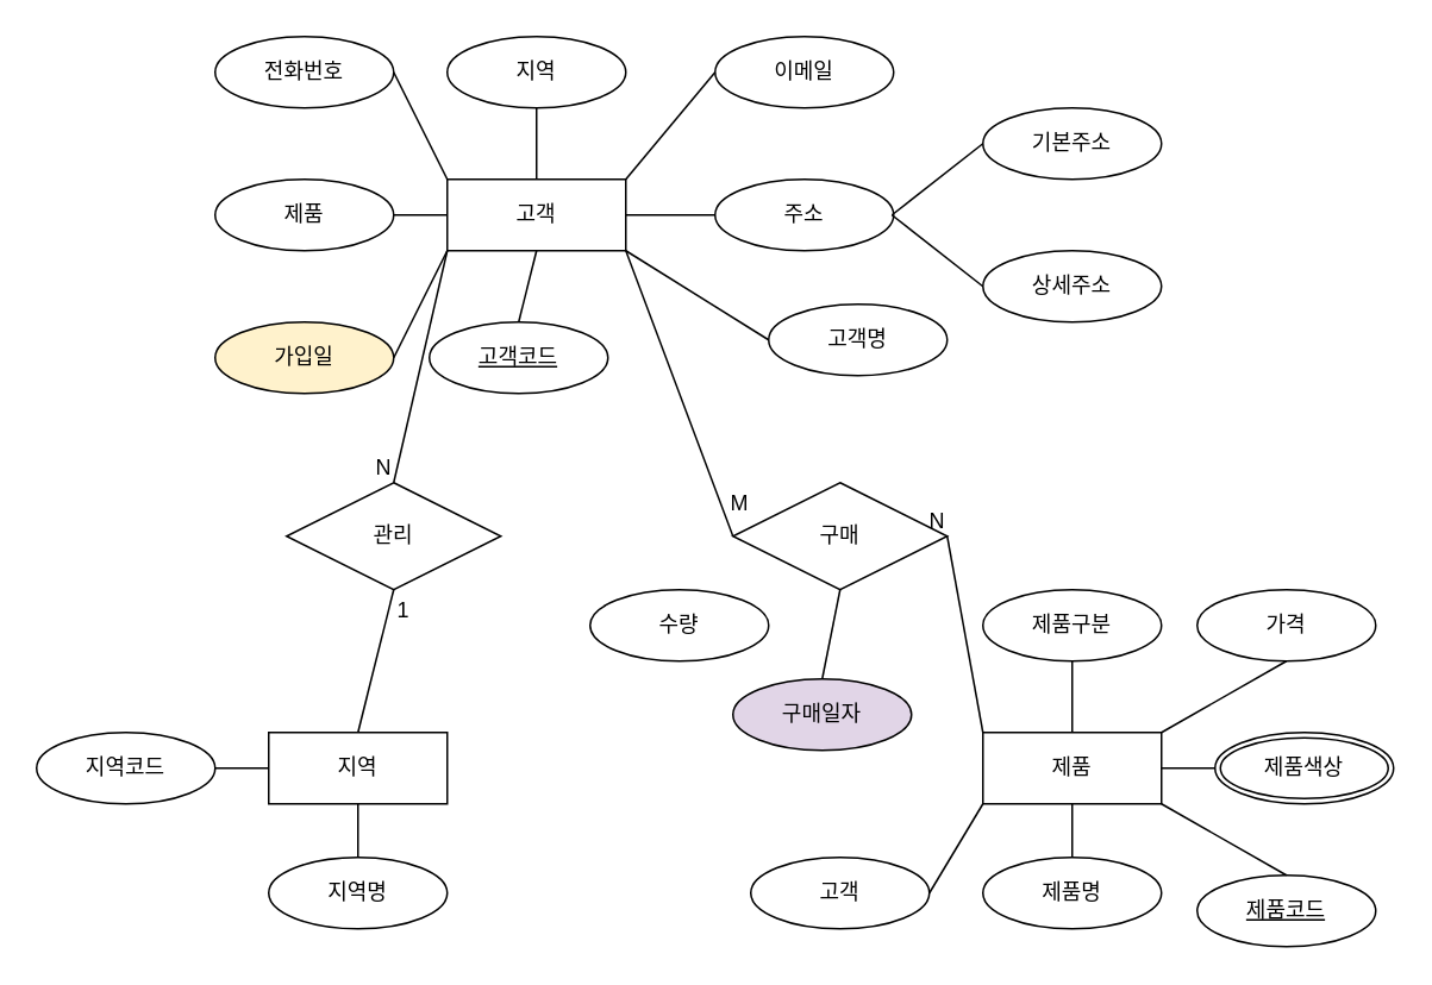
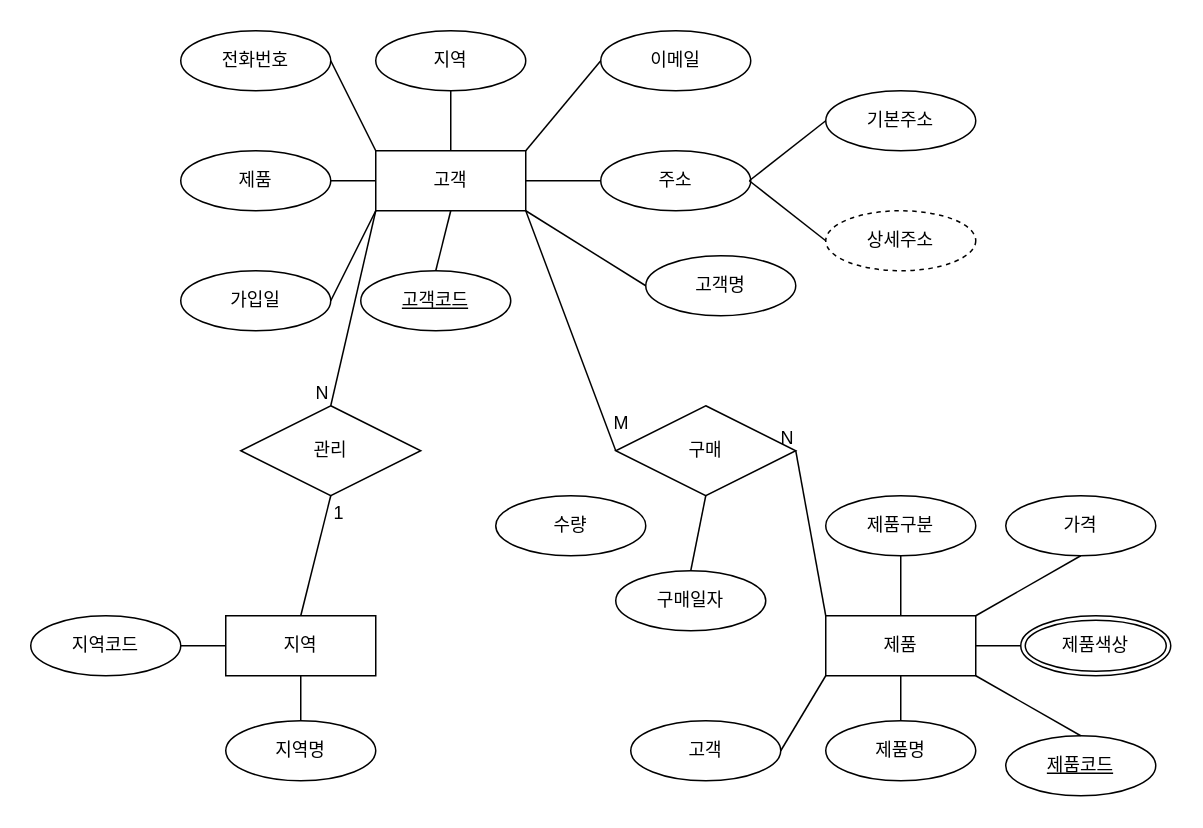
- <mxCell id="16" value="상세주소" style="ellipse;whiteSpace=wrap;html=1;align=center;" vertex="1" parent="1"><mxGeometry x="550" y="140" width="100" height="40" as="geometry" /></mxCell>
+ <mxCell id="16" value="상세주소" style="ellipse;whiteSpace=wrap;html=1;align=center;dashed=1;" vertex="1" parent="1"><mxGeometry x="550" y="140" width="100" height="40" as="geometry" /></mxCell>
- <mxCell id="3" value="가입일" style="ellipse;whiteSpace=wrap;html=1;align=center;fillColor=#fff2cc;" vertex="1" parent="1"><mxGeometry x="120" y="180" width="100" height="40" as="geometry" /></mxCell>
+ <mxCell id="3" value="가입일" style="ellipse;whiteSpace=wrap;html=1;align=center;" vertex="1" parent="1"><mxGeometry x="120" y="180" width="100" height="40" as="geometry" /></mxCell>
- <mxCell id="51" value="구매일자" style="ellipse;whiteSpace=wrap;html=1;align=center;fillColor=#e1d5e7;" vertex="1" parent="1"><mxGeometry x="410" y="380" width="100" height="40" as="geometry" /></mxCell>
+ <mxCell id="51" value="구매일자" style="ellipse;whiteSpace=wrap;html=1;align=center;" vertex="1" parent="1"><mxGeometry x="410" y="380" width="100" height="40" as="geometry" /></mxCell>
